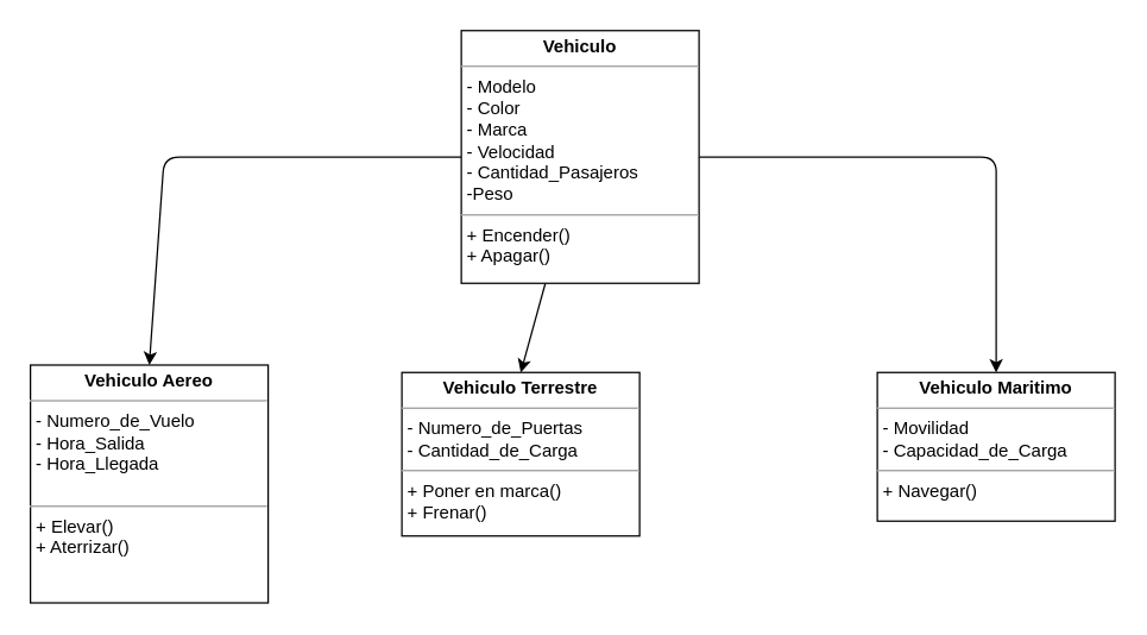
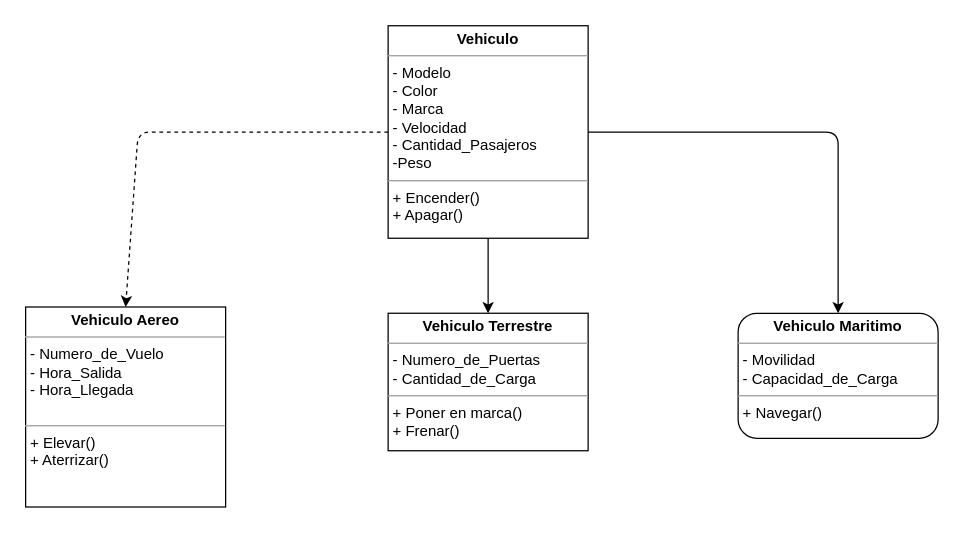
- <mxCell id="2" style="edgeStyle=none;html=1;entryX=0.5;entryY=0;entryDx=0;entryDy=0;" edge="1" parent="1" source="5" target="8"><mxGeometry relative="1" as="geometry"><Array as="points"><mxPoint x="110" y="105" /></Array></mxGeometry></mxCell>
+ <mxCell id="2" style="edgeStyle=none;html=1;entryX=0.5;entryY=0;entryDx=0;entryDy=0;dashed=1;" edge="1" parent="1" source="5" target="8"><mxGeometry relative="1" as="geometry"><Array as="points"><mxPoint x="110" y="105" /></Array></mxGeometry></mxCell>
- <mxCell id="7" value="&lt;p style=&quot;margin:0px;margin-top:4px;text-align:center;&quot;&gt;&lt;b&gt;Vehiculo Maritimo&lt;/b&gt;&lt;/p&gt;&lt;hr size=&quot;1&quot;&gt;&lt;p style=&quot;margin:0px;margin-left:4px;&quot;&gt;- Movilidad&lt;/p&gt;&lt;p style=&quot;margin:0px;margin-left:4px;&quot;&gt;- Capacidad_de_Carga&lt;/p&gt;&lt;hr size=&quot;1&quot;&gt;&lt;p style=&quot;margin:0px;margin-left:4px;&quot;&gt;+ Navegar()&lt;/p&gt;" style="verticalAlign=top;align=left;overflow=fill;fontSize=12;fontFamily=Helvetica;html=1;" parent="1" vertex="1"><mxGeometry x="590" y="250" width="160" height="100" as="geometry" /></mxCell>
+ <mxCell id="7" value="&lt;p style=&quot;margin:0px;margin-top:4px;text-align:center;&quot;&gt;&lt;b&gt;Vehiculo Maritimo&lt;/b&gt;&lt;/p&gt;&lt;hr size=&quot;1&quot;&gt;&lt;p style=&quot;margin:0px;margin-left:4px;&quot;&gt;- Movilidad&lt;/p&gt;&lt;p style=&quot;margin:0px;margin-left:4px;&quot;&gt;- Capacidad_de_Carga&lt;/p&gt;&lt;hr size=&quot;1&quot;&gt;&lt;p style=&quot;margin:0px;margin-left:4px;&quot;&gt;+ Navegar()&lt;/p&gt;" style="verticalAlign=top;align=left;overflow=fill;fontSize=12;fontFamily=Helvetica;html=1;rounded=1;" parent="1" vertex="1"><mxGeometry x="590" y="250" width="160" height="100" as="geometry" /></mxCell>
- <mxCell id="6" value="&lt;p style=&quot;margin:0px;margin-top:4px;text-align:center;&quot;&gt;&lt;b&gt;Vehiculo Terrestre&lt;/b&gt;&lt;/p&gt;&lt;hr size=&quot;1&quot;&gt;&lt;p style=&quot;margin:0px;margin-left:4px;&quot;&gt;&lt;span style=&quot;background-color: initial;&quot;&gt;- Numero_de_Puertas&lt;/span&gt;&lt;br&gt;&lt;/p&gt;&lt;p style=&quot;margin:0px;margin-left:4px;&quot;&gt;- Cantidad_de_Carga&lt;/p&gt;&lt;hr size=&quot;1&quot;&gt;&lt;p style=&quot;margin:0px;margin-left:4px;&quot;&gt;+ Poner en marca()&lt;/p&gt;&lt;p style=&quot;margin:0px;margin-left:4px;&quot;&gt;+ Frenar()&lt;/p&gt;" style="verticalAlign=top;align=left;overflow=fill;fontSize=12;fontFamily=Helvetica;html=1;" parent="1" vertex="1"><mxGeometry x="270" y="250" width="160" height="110" as="geometry" /></mxCell>
+ <mxCell id="6" value="&lt;p style=&quot;margin:0px;margin-top:4px;text-align:center;&quot;&gt;&lt;b&gt;Vehiculo Terrestre&lt;/b&gt;&lt;/p&gt;&lt;hr size=&quot;1&quot;&gt;&lt;p style=&quot;margin:0px;margin-left:4px;&quot;&gt;&lt;span style=&quot;background-color: initial;&quot;&gt;- Numero_de_Puertas&lt;/span&gt;&lt;br&gt;&lt;/p&gt;&lt;p style=&quot;margin:0px;margin-left:4px;&quot;&gt;- Cantidad_de_Carga&lt;/p&gt;&lt;hr size=&quot;1&quot;&gt;&lt;p style=&quot;margin:0px;margin-left:4px;&quot;&gt;+ Poner en marca()&lt;/p&gt;&lt;p style=&quot;margin:0px;margin-left:4px;&quot;&gt;+ Frenar()&lt;/p&gt;" style="verticalAlign=top;align=left;overflow=fill;fontSize=12;fontFamily=Helvetica;html=1;" parent="1" vertex="1"><mxGeometry x="310" y="250" width="160" height="110" as="geometry" /></mxCell>
